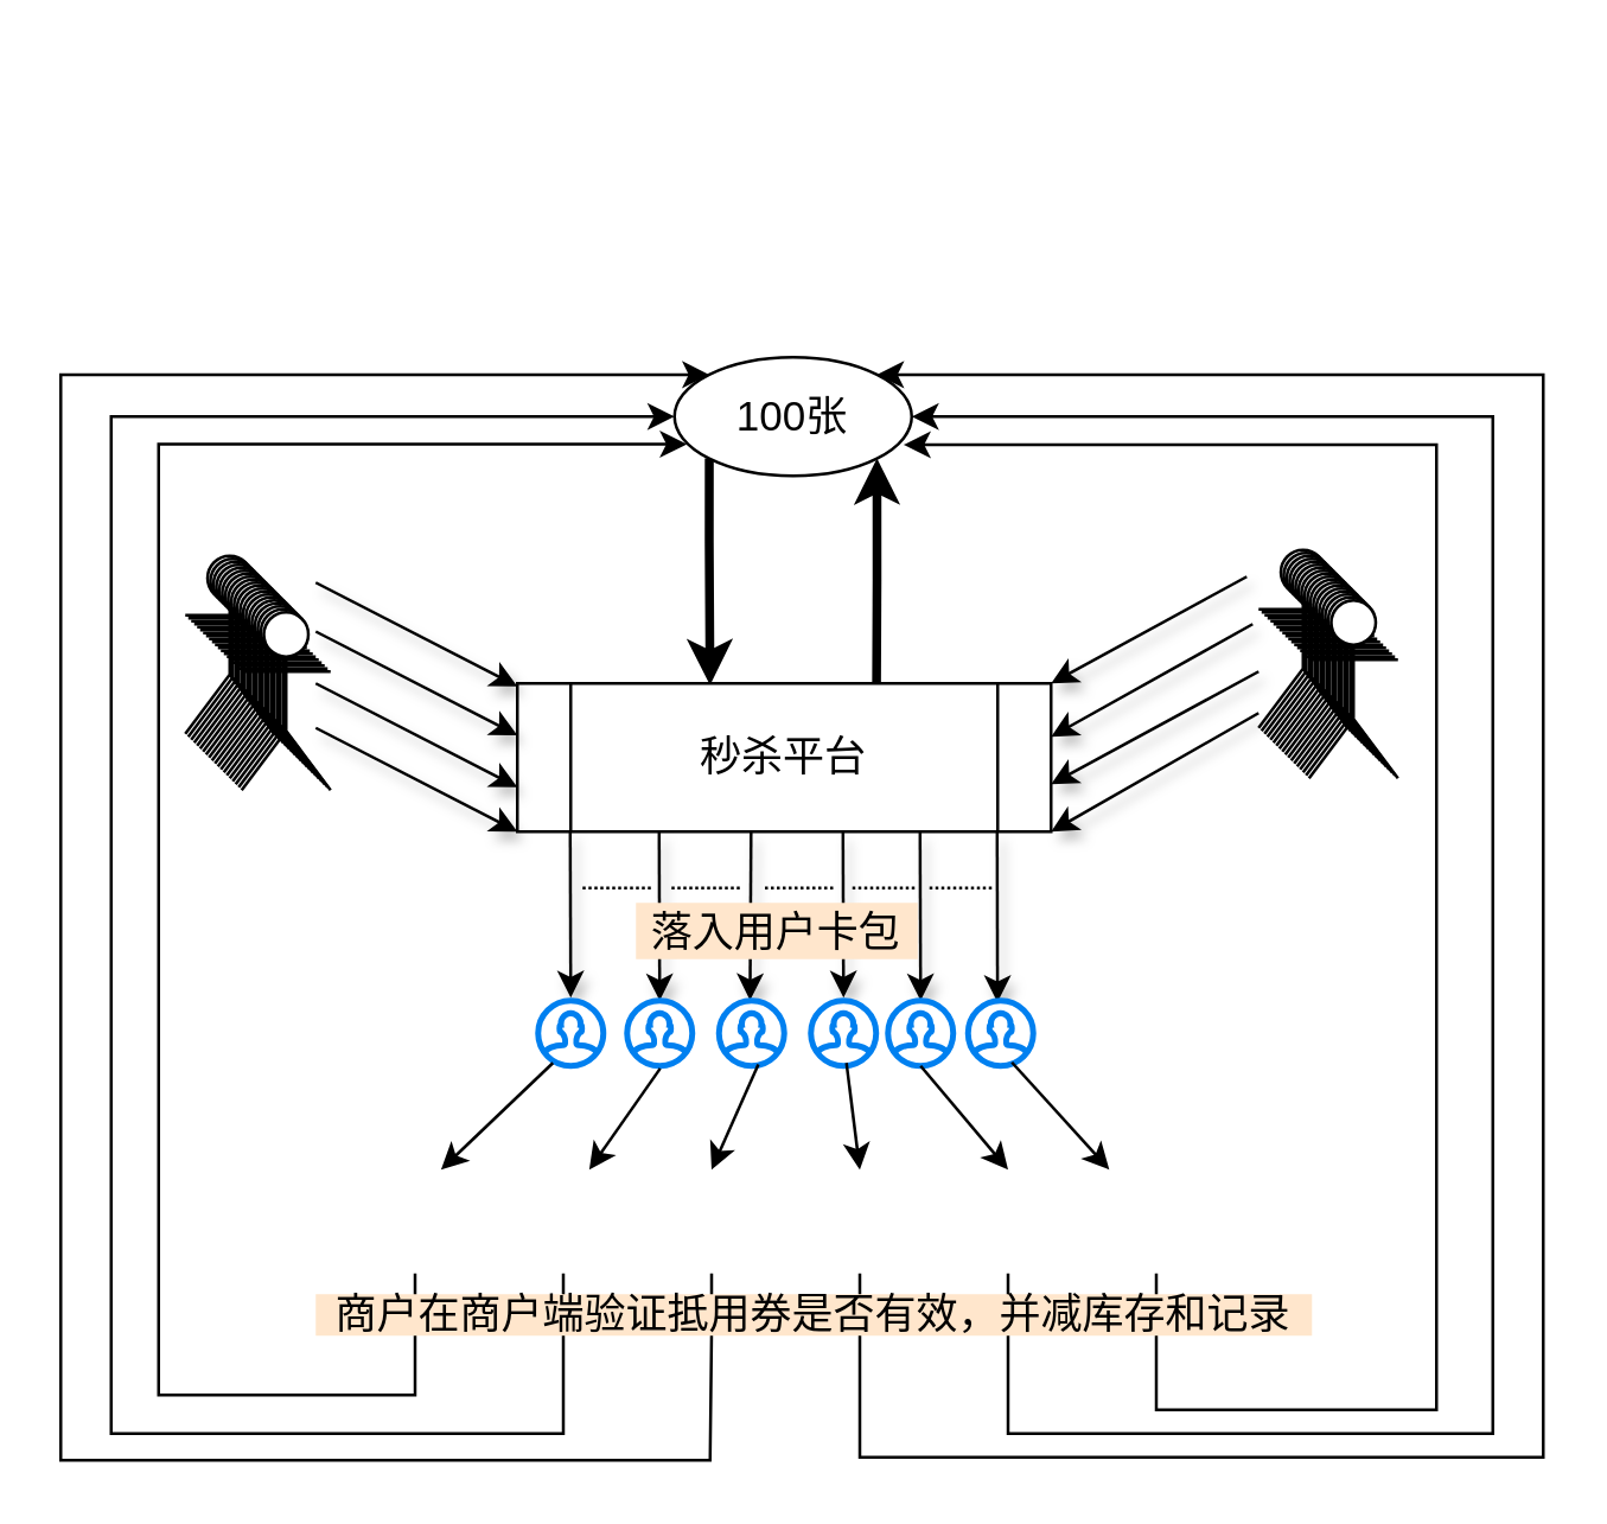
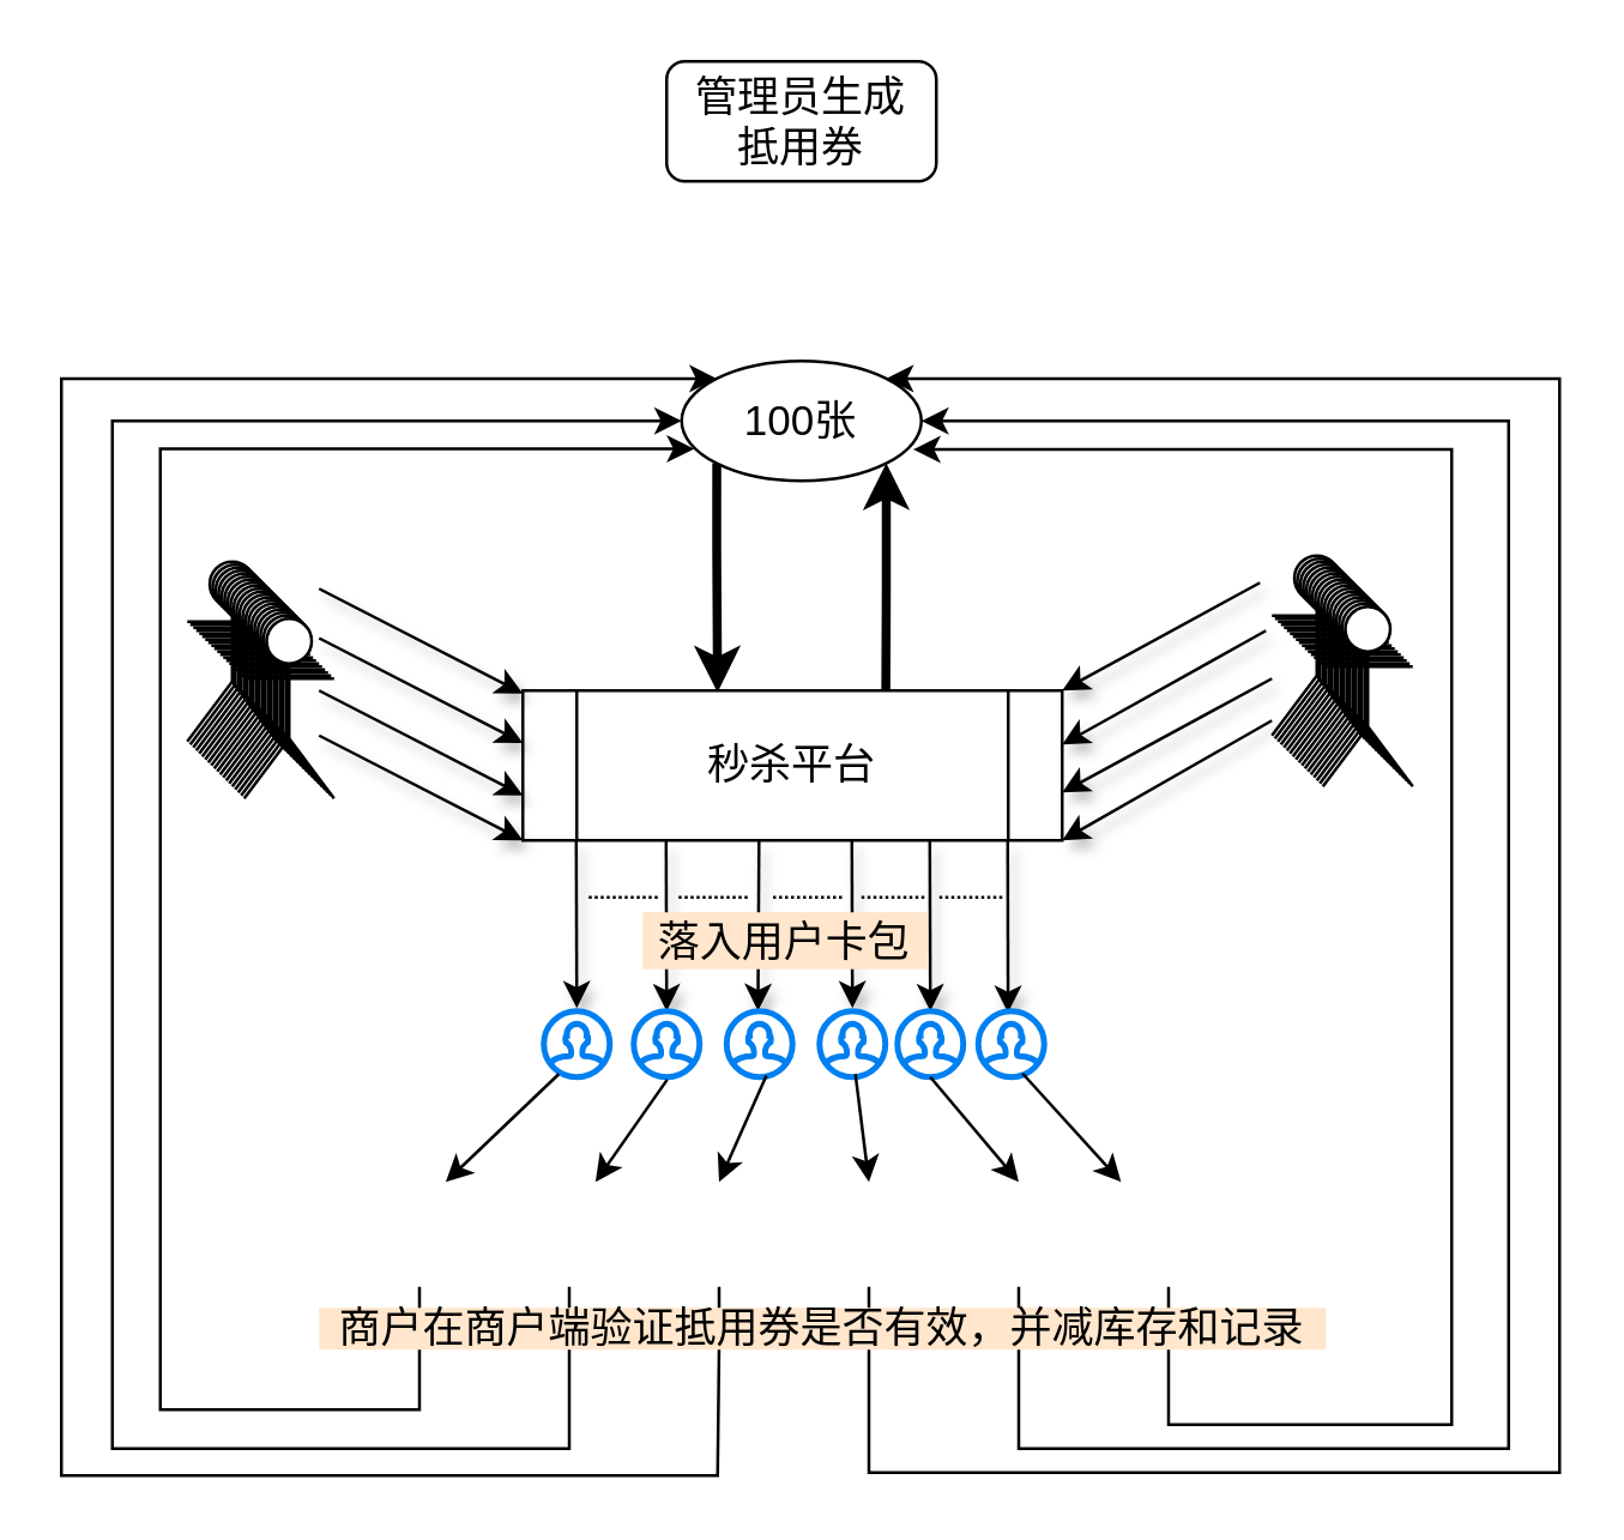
+ <mxCell id="2" value="&lt;p style=&quot;line-height: 120%; font-size: 14px;&quot;&gt;&lt;font style=&quot;font-size: 14px;&quot;&gt;管理员生成抵用券&lt;/font&gt;&lt;/p&gt;" style="padding:5;rounded=1;whiteSpace=wrap;html=1;spacing=10;fontSize=14;" vertex="1" parent="1"><mxGeometry x="222" y="20" width="90" height="40" as="geometry" /></mxCell>
